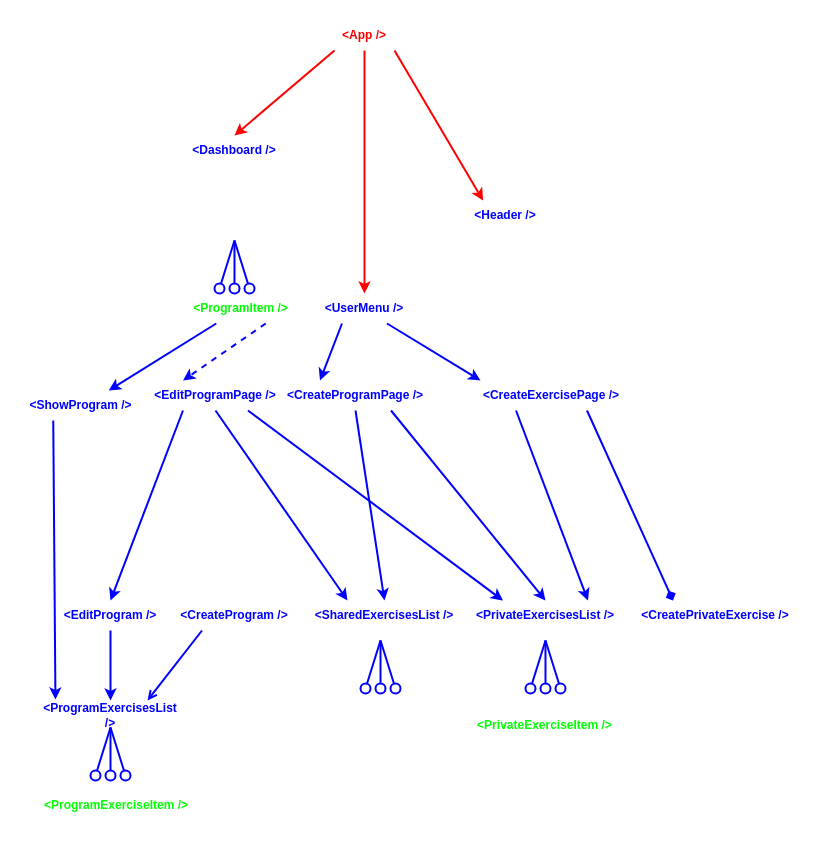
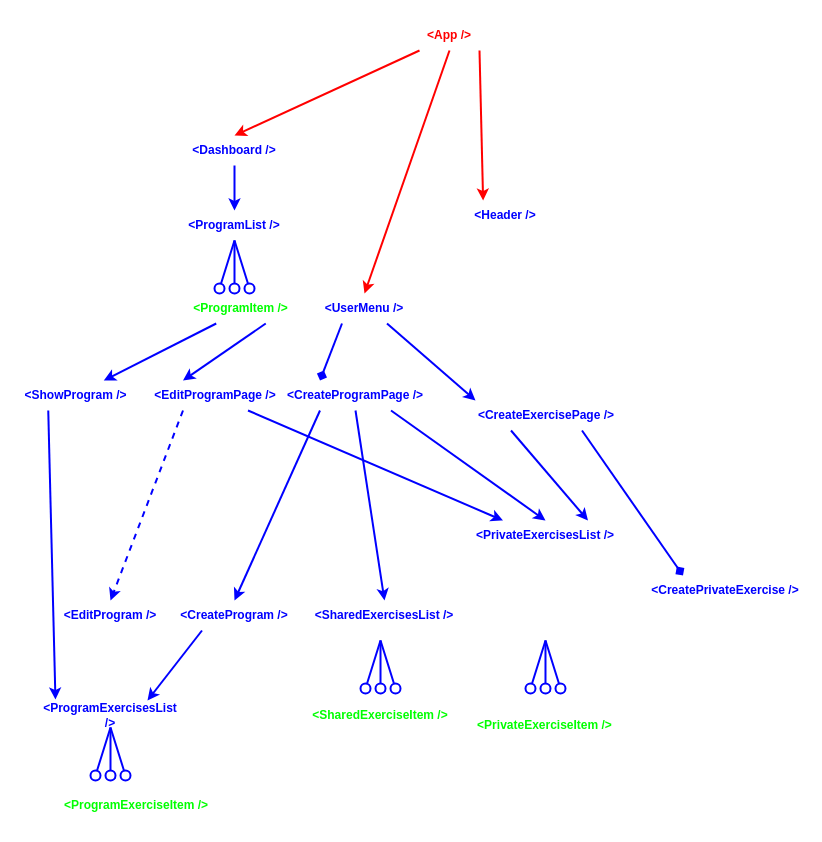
- <mxCell id="2" value="&lt;b&gt;&lt;font color=&quot;#ff0000&quot;&gt;&amp;lt;App /&amp;gt;&lt;/font&gt;&lt;/b&gt;" style="text;html=1;strokeColor=none;fillColor=none;align=center;verticalAlign=middle;whiteSpace=wrap;rounded=0;" vertex="1" parent="1"><mxGeometry x="334" y="20" width="60" height="30" as="geometry" /></mxCell>
+ <mxCell id="2" value="&lt;b&gt;&lt;font color=&quot;#ff0000&quot;&gt;&amp;lt;App /&amp;gt;&lt;/font&gt;&lt;/b&gt;" style="text;html=1;strokeColor=none;fillColor=none;align=center;verticalAlign=middle;whiteSpace=wrap;rounded=0;" vertex="1" parent="1"><mxGeometry x="419" y="20" width="60" height="30" as="geometry" /></mxCell>
+ <mxCell id="7" value="" style="endArrow=classic;html=1;rounded=0;entryX=0.5;entryY=0;entryDx=0;entryDy=0;strokeColor=#0000ff;strokeWidth=2;exitX=0.5;exitY=1;exitDx=0;exitDy=0;" edge="1" parent="1" source="3" target="18"><mxGeometry width="50" height="50" relative="1" as="geometry"><mxPoint x="192" y="165" as="sourcePoint" /><mxPoint x="169" y="190" as="targetPoint" /></mxGeometry></mxCell>
+ <mxCell id="18" value="&lt;font color=&quot;#0000ff&quot;&gt;&lt;b&gt;&amp;lt;ProgramList /&amp;gt;&lt;br&gt;&lt;/b&gt;&lt;/font&gt;" style="text;html=1;strokeColor=none;fillColor=none;align=center;verticalAlign=middle;whiteSpace=wrap;rounded=0;" vertex="1" parent="1"><mxGeometry x="184" y="210" width="100" height="30" as="geometry" /></mxCell>
- <mxCell id="35" value="" style="endArrow=classic;html=1;rounded=0;entryX=0.25;entryY=0;entryDx=0;entryDy=0;strokeColor=#0000ff;strokeWidth=2;exitX=0.75;exitY=1;exitDx=0;exitDy=0;dashed=1;" edge="1" parent="1" source="8" target="34"><mxGeometry width="50" height="50" relative="1" as="geometry"><mxPoint x="222" y="333" as="sourcePoint" /><mxPoint x="154" y="390" as="targetPoint" /></mxGeometry></mxCell>
+ <mxCell id="35" value="" style="endArrow=classic;html=1;rounded=0;entryX=0.25;entryY=0;entryDx=0;entryDy=0;strokeColor=#0000ff;strokeWidth=2;exitX=0.75;exitY=1;exitDx=0;exitDy=0;" edge="1" parent="1" source="8" target="34"><mxGeometry width="50" height="50" relative="1" as="geometry"><mxPoint x="222" y="333" as="sourcePoint" /><mxPoint x="154" y="390" as="targetPoint" /></mxGeometry></mxCell>
- <mxCell id="28" value="" style="endArrow=classic;html=1;rounded=0;entryX=0.25;entryY=0;entryDx=0;entryDy=0;strokeColor=#0000ff;strokeWidth=2;exitX=0.25;exitY=1;exitDx=0;exitDy=0;" edge="1" parent="1" source="33" target="6"><mxGeometry width="50" height="50" relative="1" as="geometry"><mxPoint x="8.5" y="390" as="sourcePoint" /><mxPoint x="66.5" y="415" as="targetPoint" /><Array as="points" /></mxGeometry></mxCell>
+ <mxCell id="28" value="" style="endArrow=diamond;html=1;rounded=0;entryX=0.25;entryY=0;entryDx=0;entryDy=0;strokeColor=#0000ff;strokeWidth=2;exitX=0.25;exitY=1;exitDx=0;exitDy=0;" edge="1" parent="1" source="33" target="6"><mxGeometry width="50" height="50" relative="1" as="geometry"><mxPoint x="8.5" y="390" as="sourcePoint" /><mxPoint x="66.5" y="415" as="targetPoint" /><Array as="points" /></mxGeometry></mxCell>
- <mxCell id="31" value="&lt;font color=&quot;#0000ff&quot;&gt;&lt;b&gt;&amp;lt;CreateExercisePage /&amp;gt;&lt;/b&gt;&lt;/font&gt;" style="text;html=1;strokeColor=none;fillColor=none;align=center;verticalAlign=middle;whiteSpace=wrap;rounded=0;" vertex="1" parent="1"><mxGeometry x="480" y="380" width="142" height="30" as="geometry" /></mxCell>
+ <mxCell id="31" value="&lt;font color=&quot;#0000ff&quot;&gt;&lt;b&gt;&amp;lt;CreateExercisePage /&amp;gt;&lt;/b&gt;&lt;/font&gt;" style="text;html=1;strokeColor=none;fillColor=none;align=center;verticalAlign=middle;whiteSpace=wrap;rounded=0;" vertex="1" parent="1"><mxGeometry x="475" y="400" width="142" height="30" as="geometry" /></mxCell>
- <mxCell id="29" value="&lt;font color=&quot;#0000ff&quot;&gt;&lt;b&gt;&amp;lt;ShowProgram /&amp;gt;&lt;br&gt;&lt;/b&gt;&lt;/font&gt;" style="text;html=1;strokeColor=none;fillColor=none;align=center;verticalAlign=middle;whiteSpace=wrap;rounded=0;" vertex="1" parent="1"><mxGeometry x="25" y="390" width="111" height="30" as="geometry" /></mxCell>
+ <mxCell id="29" value="&lt;font color=&quot;#0000ff&quot;&gt;&lt;b&gt;&amp;lt;ShowProgram /&amp;gt;&lt;br&gt;&lt;/b&gt;&lt;/font&gt;" style="text;html=1;strokeColor=none;fillColor=none;align=center;verticalAlign=middle;whiteSpace=wrap;rounded=0;" vertex="1" parent="1"><mxGeometry x="20" y="380" width="111" height="30" as="geometry" /></mxCell>
+ <mxCell id="68" value="" style="endArrow=classic;html=1;rounded=0;entryX=0.5;entryY=0;entryDx=0;entryDy=0;strokeColor=#0000ff;strokeWidth=2;exitX=0.25;exitY=1;exitDx=0;exitDy=0;" edge="1" parent="1" source="6" target="49"><mxGeometry width="50" height="50" relative="1" as="geometry"><mxPoint x="468" y="333" as="sourcePoint" /><mxPoint x="408" y="391" as="targetPoint" /><Array as="points" /></mxGeometry></mxCell>
- <mxCell id="66" value="" style="endArrow=classic;html=1;rounded=0;entryX=0.5;entryY=0;entryDx=0;entryDy=0;strokeColor=#0000ff;strokeWidth=2;exitX=0.25;exitY=1;exitDx=0;exitDy=0;" edge="1" parent="1" source="34" target="48"><mxGeometry width="50" height="50" relative="1" as="geometry"><mxPoint x="275" y="333" as="sourcePoint" /><mxPoint x="193" y="390" as="targetPoint" /></mxGeometry></mxCell>
+ <mxCell id="66" value="" style="endArrow=classic;html=1;rounded=0;entryX=0.5;entryY=0;entryDx=0;entryDy=0;strokeColor=#0000ff;strokeWidth=2;exitX=0.25;exitY=1;exitDx=0;exitDy=0;dashed=1;" edge="1" parent="1" source="34" target="48"><mxGeometry width="50" height="50" relative="1" as="geometry"><mxPoint x="275" y="333" as="sourcePoint" /><mxPoint x="193" y="390" as="targetPoint" /></mxGeometry></mxCell>
- <mxCell id="74" value="" style="endArrow=classic;html=1;rounded=0;entryX=0.25;entryY=0;entryDx=0;entryDy=0;strokeColor=#0000ff;strokeWidth=2;exitX=0.5;exitY=1;exitDx=0;exitDy=0;" edge="1" parent="1" source="34" target="36"><mxGeometry width="50" height="50" relative="1" as="geometry"><mxPoint x="526" y="420" as="sourcePoint" /><mxPoint x="474" y="600" as="targetPoint" /></mxGeometry></mxCell>
- <mxCell id="37" value="&lt;font color=&quot;#0000ff&quot;&gt;&lt;b&gt;&amp;lt;PrivateExercisesList /&amp;gt;&lt;/b&gt;&lt;/font&gt;" style="text;html=1;strokeColor=none;fillColor=none;align=center;verticalAlign=middle;whiteSpace=wrap;rounded=0;" vertex="1" parent="1"><mxGeometry x="460" y="600" width="170" height="30" as="geometry" /></mxCell>
+ <mxCell id="37" value="&lt;font color=&quot;#0000ff&quot;&gt;&lt;b&gt;&amp;lt;PrivateExercisesList /&amp;gt;&lt;/b&gt;&lt;/font&gt;" style="text;html=1;strokeColor=none;fillColor=none;align=center;verticalAlign=middle;whiteSpace=wrap;rounded=0;" vertex="1" parent="1"><mxGeometry x="460" y="520" width="170" height="30" as="geometry" /></mxCell>
- <mxCell id="50" value="&lt;font color=&quot;#0000ff&quot;&gt;&lt;b&gt;&amp;lt;CreatePrivateExercise /&amp;gt;&lt;br&gt;&lt;/b&gt;&lt;/font&gt;" style="text;html=1;strokeColor=none;fillColor=none;align=center;verticalAlign=middle;whiteSpace=wrap;rounded=0;" vertex="1" parent="1"><mxGeometry x="630" y="600" width="170" height="30" as="geometry" /></mxCell>
+ <mxCell id="50" value="&lt;font color=&quot;#0000ff&quot;&gt;&lt;b&gt;&amp;lt;CreatePrivateExercise /&amp;gt;&lt;br&gt;&lt;/b&gt;&lt;/font&gt;" style="text;html=1;strokeColor=none;fillColor=none;align=center;verticalAlign=middle;whiteSpace=wrap;rounded=0;" vertex="1" parent="1"><mxGeometry x="640" y="575" width="170" height="30" as="geometry" /></mxCell>
- <mxCell id="65" value="" style="endArrow=classic;html=1;rounded=0;entryX=0.5;entryY=0;entryDx=0;entryDy=0;strokeColor=#0000ff;strokeWidth=2;exitX=0.5;exitY=1;exitDx=0;exitDy=0;" edge="1" parent="1" source="48" target="53"><mxGeometry width="50" height="50" relative="1" as="geometry"><mxPoint x="58" y="420" as="sourcePoint" /><mxPoint x="40" y="540" as="targetPoint" /></mxGeometry></mxCell>
- <mxCell id="67" value="" style="endArrow=open;html=1;rounded=0;entryX=0.75;entryY=0;entryDx=0;entryDy=0;strokeColor=#0000ff;strokeWidth=2;exitX=0.25;exitY=1;exitDx=0;exitDy=0;" edge="1" parent="1" source="49" target="53"><mxGeometry width="50" height="50" relative="1" as="geometry"><mxPoint x="193" y="420" as="sourcePoint" /><mxPoint x="143" y="470" as="targetPoint" /></mxGeometry></mxCell>
+ <mxCell id="67" value="" style="endArrow=classic;html=1;rounded=0;entryX=0.75;entryY=0;entryDx=0;entryDy=0;strokeColor=#0000ff;strokeWidth=2;exitX=0.25;exitY=1;exitDx=0;exitDy=0;" edge="1" parent="1" source="49" target="53"><mxGeometry width="50" height="50" relative="1" as="geometry"><mxPoint x="193" y="420" as="sourcePoint" /><mxPoint x="143" y="470" as="targetPoint" /></mxGeometry></mxCell>
+ <mxCell id="4" value="&lt;b&gt;&lt;font color=&quot;#00ff00&quot;&gt;&amp;lt;SharedExerciseItem /&amp;gt;&lt;/font&gt;&lt;/b&gt;" style="text;html=1;strokeColor=none;fillColor=none;align=center;verticalAlign=middle;whiteSpace=wrap;rounded=0;" vertex="1" parent="1"><mxGeometry x="303.88" y="700" width="152.25" height="30" as="geometry" /></mxCell>
- <mxCell id="63" value="&lt;b&gt;&lt;font color=&quot;#00ff00&quot;&gt;&amp;lt;ProgramExerciseItem /&amp;gt;&lt;/font&gt;&lt;/b&gt;" style="text;html=1;strokeColor=none;fillColor=none;align=center;verticalAlign=middle;whiteSpace=wrap;rounded=0;" vertex="1" parent="1"><mxGeometry x="36" y="790" width="160" height="30" as="geometry" /></mxCell>
+ <mxCell id="63" value="&lt;b&gt;&lt;font color=&quot;#00ff00&quot;&gt;&amp;lt;ProgramExerciseItem /&amp;gt;&lt;/font&gt;&lt;/b&gt;" style="text;html=1;strokeColor=none;fillColor=none;align=center;verticalAlign=middle;whiteSpace=wrap;rounded=0;" vertex="1" parent="1"><mxGeometry x="56" y="790" width="160" height="30" as="geometry" /></mxCell>
